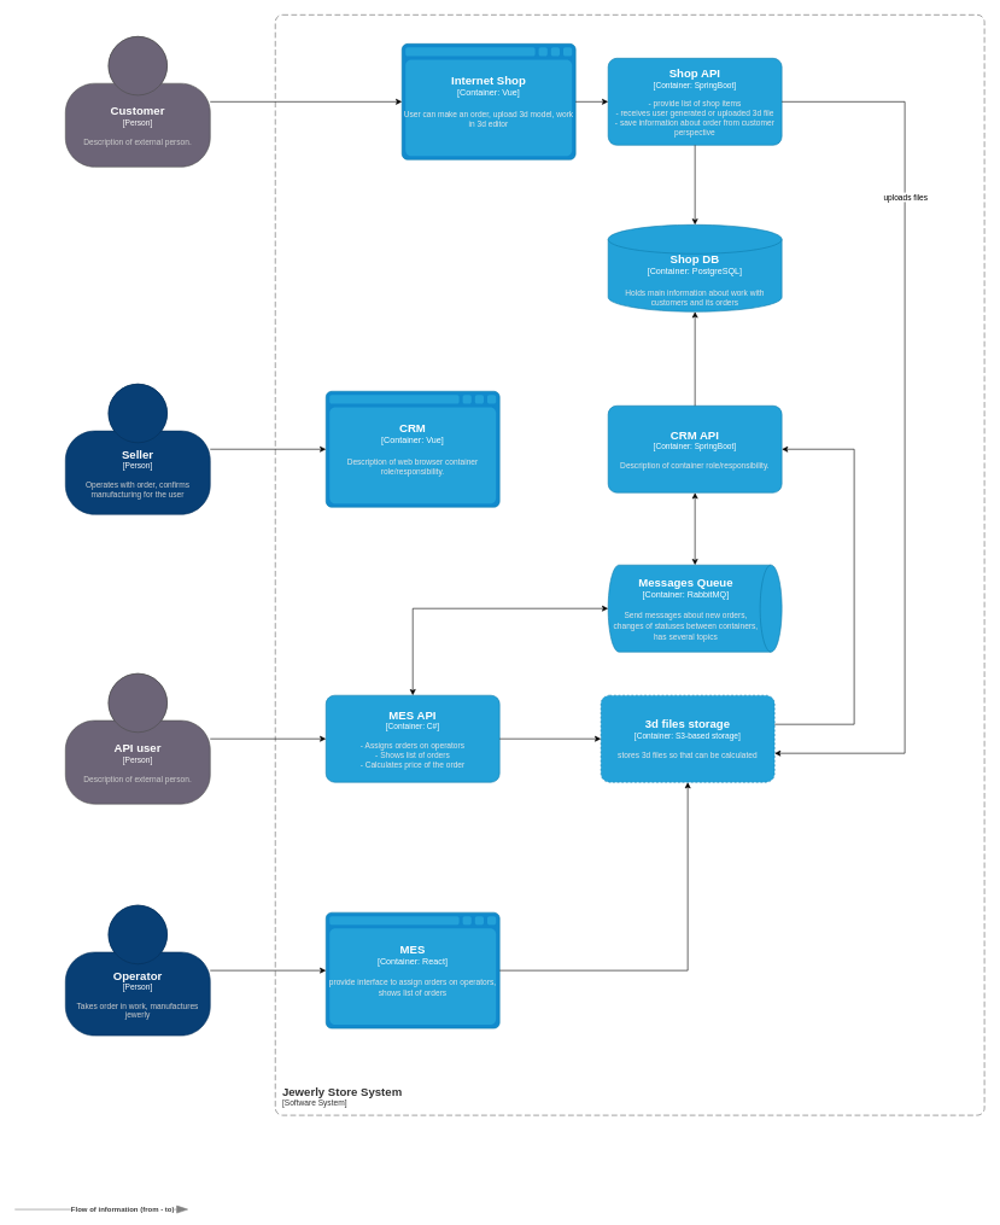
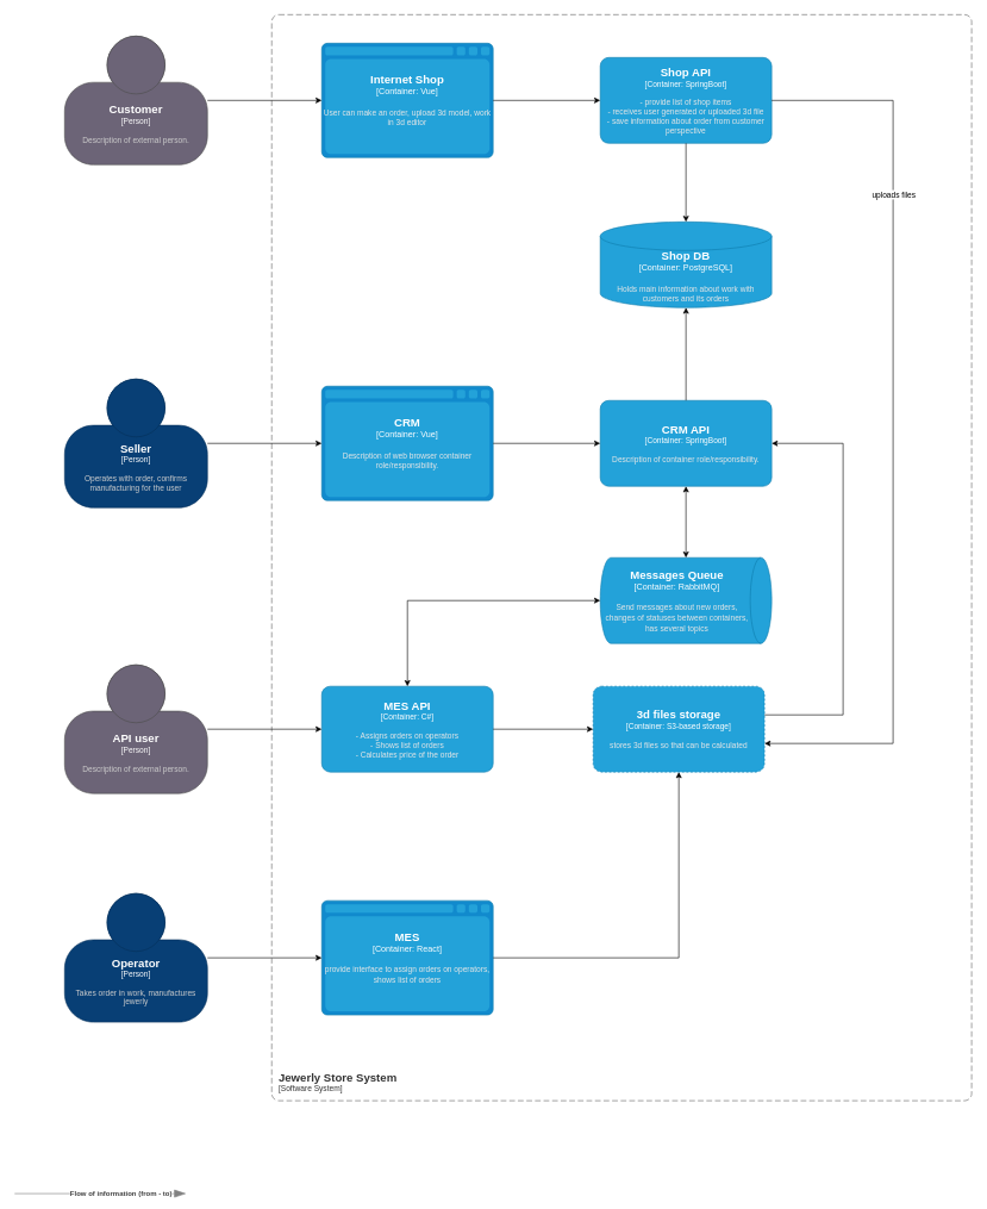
- <mxCell id="4" value="&lt;font style=&quot;font-size: 16px&quot;&gt;&lt;b&gt;Internet Shop&lt;/b&gt;&lt;/font&gt;&lt;div&gt;[Container:&amp;nbsp;Vue]&lt;/div&gt;&lt;br&gt;&lt;div&gt;&lt;font style=&quot;font-size: 11px&quot;&gt;&lt;font color=&quot;#E6E6E6&quot;&gt;User can make an order, upload 3d model, work in 3d editor&lt;/font&gt;&lt;/div&gt;" style="shape=mxgraph.c4.webBrowserContainer2;whiteSpace=wrap;html=1;boundedLbl=1;rounded=0;labelBackgroundColor=none;strokeColor=#118ACD;fillColor=#23A2D9;strokeColor=#118ACD;strokeColor2=#0E7DAD;fontSize=12;fontColor=#ffffff;align=center;metaEdit=1;points=[[0.5,0,0],[1,0.25,0],[1,0.5,0],[1,0.75,0],[0.5,1,0],[0,0.75,0],[0,0.5,0],[0,0.25,0]];resizable=0;" parent="1" vertex="1"><mxGeometry x="555" y="60" width="240" height="160" as="geometry" /></mxCell>
+ <mxCell id="4" value="&lt;font style=&quot;font-size: 16px&quot;&gt;&lt;b&gt;Internet Shop&lt;/b&gt;&lt;/font&gt;&lt;div&gt;[Container:&amp;nbsp;Vue]&lt;/div&gt;&lt;br&gt;&lt;div&gt;&lt;font style=&quot;font-size: 11px&quot;&gt;&lt;font color=&quot;#E6E6E6&quot;&gt;User can make an order, upload 3d model, work in 3d editor&lt;/font&gt;&lt;/div&gt;" style="shape=mxgraph.c4.webBrowserContainer2;whiteSpace=wrap;html=1;boundedLbl=1;rounded=0;labelBackgroundColor=none;strokeColor=#118ACD;fillColor=#23A2D9;strokeColor=#118ACD;strokeColor2=#0E7DAD;fontSize=12;fontColor=#ffffff;align=center;metaEdit=1;points=[[0.5,0,0],[1,0.25,0],[1,0.5,0],[1,0.75,0],[0.5,1,0],[0,0.75,0],[0,0.5,0],[0,0.25,0]];resizable=0;" parent="1" vertex="1"><mxGeometry x="450" y="60" width="240" height="160" as="geometry" /></mxCell>
+ <mxCell id="22" style="edgeStyle=orthogonalEdgeStyle;rounded=0;orthogonalLoop=1;jettySize=auto;html=1;" parent="1" source="11" target="12" edge="1"><mxGeometry relative="1" as="geometry" /></mxCell>
